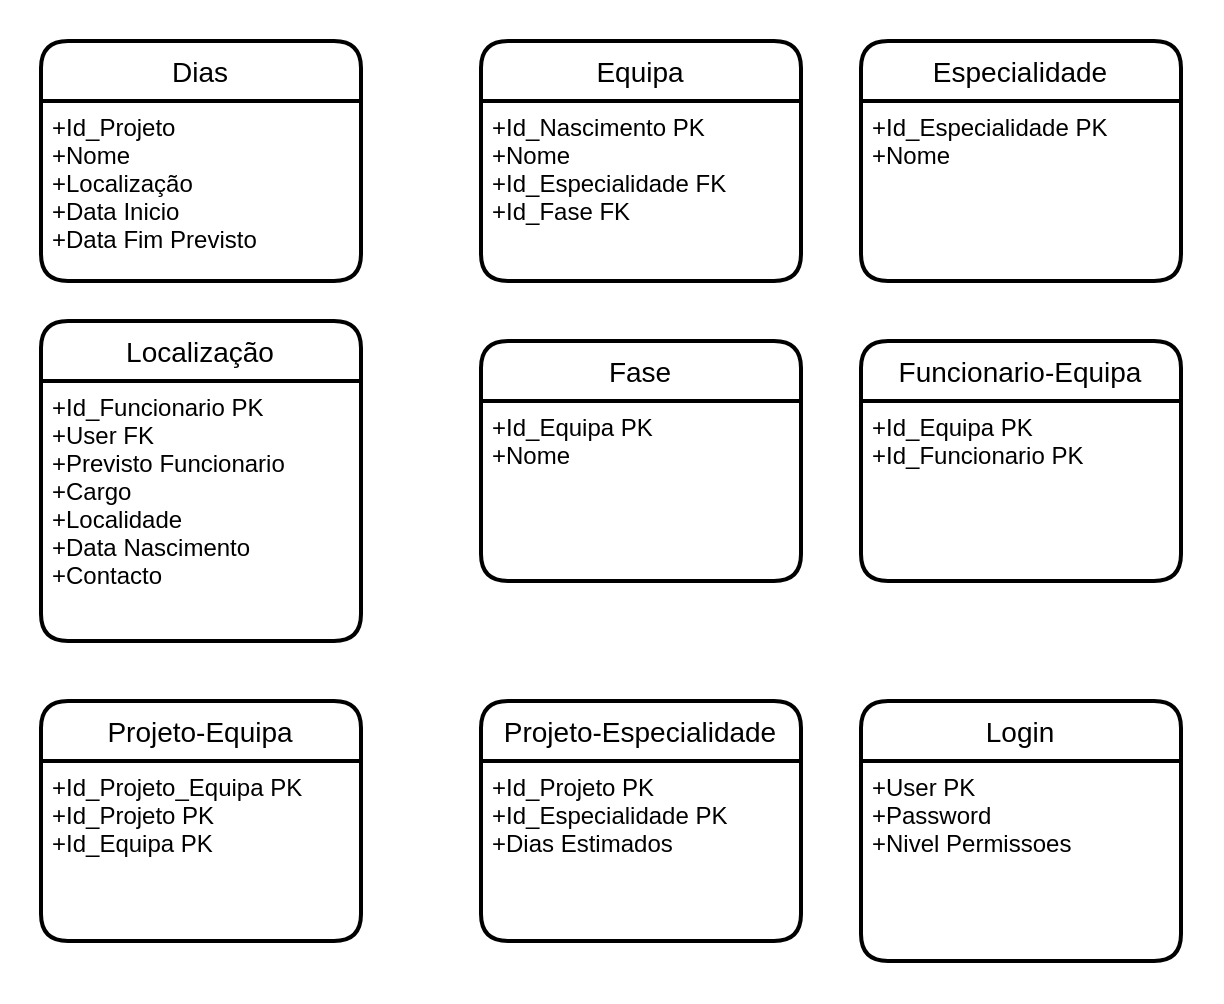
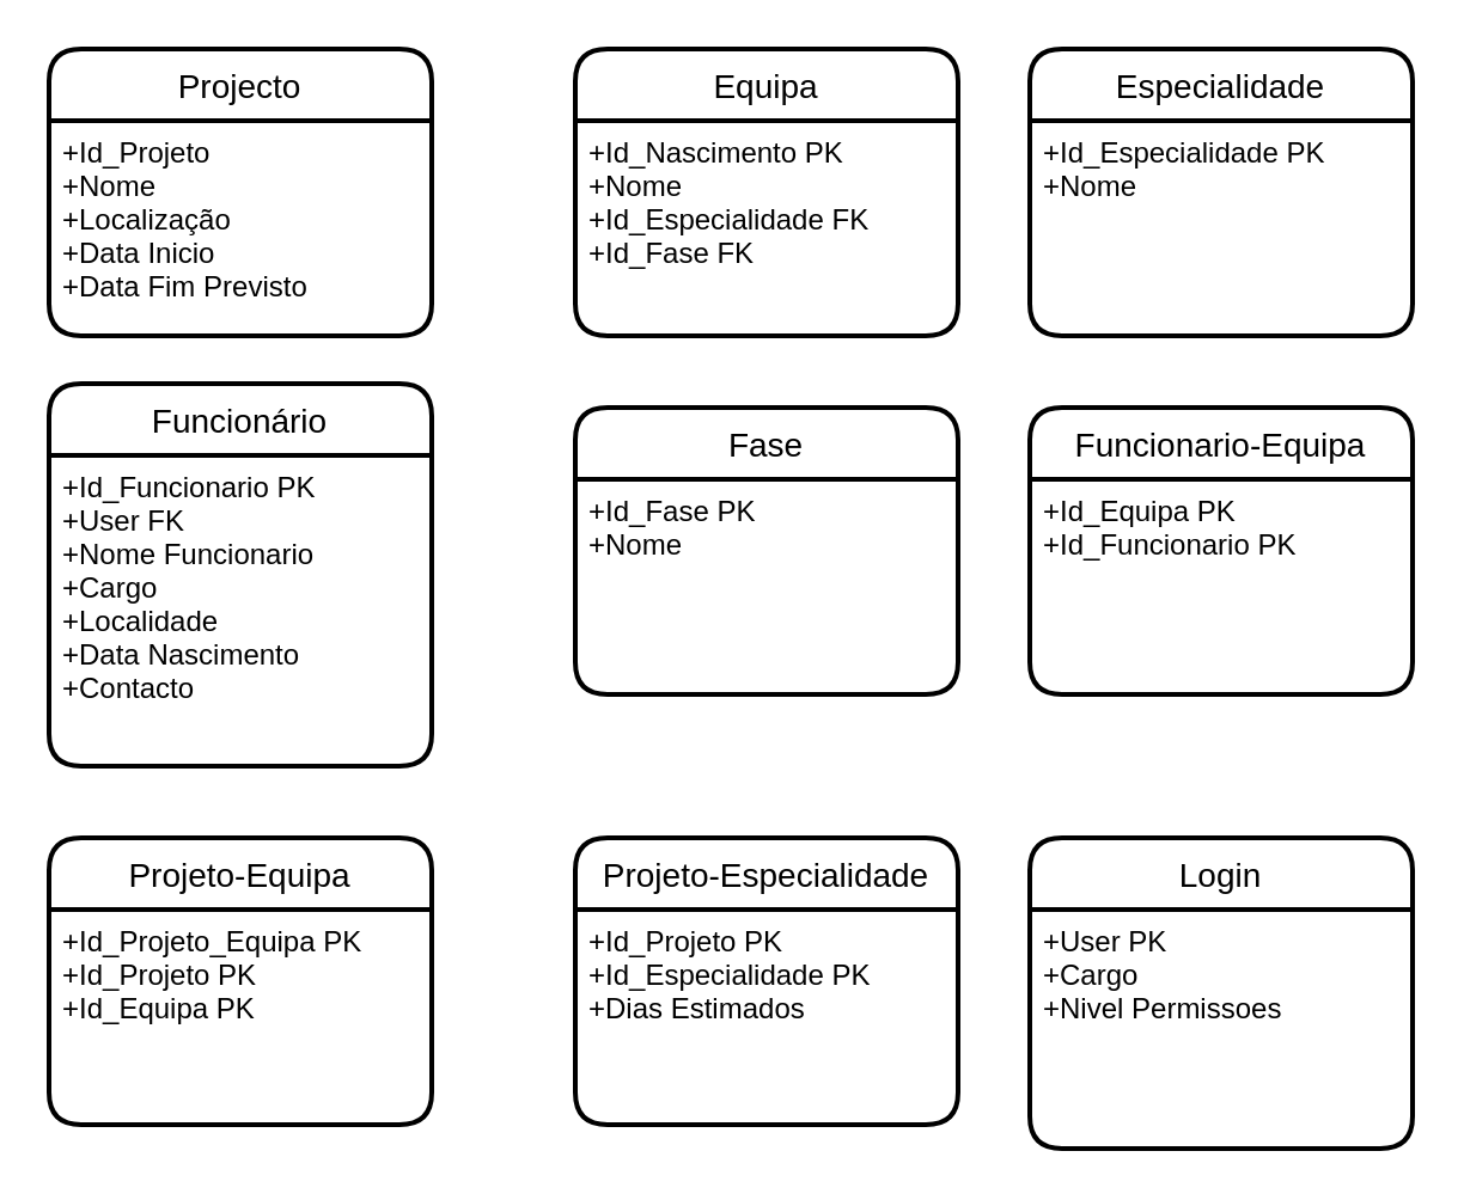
- <mxCell id="2" value="Dias" style="swimlane;childLayout=stackLayout;horizontal=1;startSize=30;horizontalStack=0;rounded=1;fontSize=14;fontStyle=0;strokeWidth=2;resizeParent=0;resizeLast=1;shadow=0;dashed=0;align=center;" parent="1" vertex="1"><mxGeometry x="20" y="20" width="160" height="120" as="geometry"><mxRectangle x="50" y="-160" width="80" height="30" as="alternateBounds" /></mxGeometry></mxCell>
+ <mxCell id="2" value="Projecto" style="swimlane;childLayout=stackLayout;horizontal=1;startSize=30;horizontalStack=0;rounded=1;fontSize=14;fontStyle=0;strokeWidth=2;resizeParent=0;resizeLast=1;shadow=0;dashed=0;align=center;" parent="1" vertex="1"><mxGeometry x="20" y="20" width="160" height="120" as="geometry"><mxRectangle x="50" y="-160" width="80" height="30" as="alternateBounds" /></mxGeometry></mxCell>
- <mxCell id="6" value="Localização" style="swimlane;childLayout=stackLayout;horizontal=1;startSize=30;horizontalStack=0;rounded=1;fontSize=14;fontStyle=0;strokeWidth=2;resizeParent=0;resizeLast=1;shadow=0;dashed=0;align=center;" parent="1" vertex="1"><mxGeometry x="20" y="160" width="160" height="160" as="geometry" /></mxCell>
+ <mxCell id="6" value="Funcionário" style="swimlane;childLayout=stackLayout;horizontal=1;startSize=30;horizontalStack=0;rounded=1;fontSize=14;fontStyle=0;strokeWidth=2;resizeParent=0;resizeLast=1;shadow=0;dashed=0;align=center;" parent="1" vertex="1"><mxGeometry x="20" y="160" width="160" height="160" as="geometry" /></mxCell>
- <mxCell id="7" value="+Id_Funcionario PK&#10;+User FK&#10;+Previsto Funcionario&#10;+Cargo&#10;+Localidade&#10;+Data Nascimento&#10;+Contacto" style="align=left;strokeColor=none;fillColor=none;spacingLeft=4;fontSize=12;verticalAlign=top;resizable=0;rotatable=0;part=1;" parent="6" vertex="1"><mxGeometry y="30" width="160" height="130" as="geometry" /></mxCell>
+ <mxCell id="7" value="+Id_Funcionario PK&#10;+User FK&#10;+Nome Funcionario&#10;+Cargo&#10;+Localidade&#10;+Data Nascimento&#10;+Contacto" style="align=left;strokeColor=none;fillColor=none;spacingLeft=4;fontSize=12;verticalAlign=top;resizable=0;rotatable=0;part=1;" parent="6" vertex="1"><mxGeometry y="30" width="160" height="130" as="geometry" /></mxCell>
- <mxCell id="9" value="+Id_Equipa PK&#10;+Nome&#10;" style="align=left;strokeColor=none;fillColor=none;spacingLeft=4;fontSize=12;verticalAlign=top;resizable=0;rotatable=0;part=1;" parent="8" vertex="1"><mxGeometry y="30" width="160" height="90" as="geometry" /></mxCell>
+ <mxCell id="9" value="+Id_Fase PK&#10;+Nome&#10;" style="align=left;strokeColor=none;fillColor=none;spacingLeft=4;fontSize=12;verticalAlign=top;resizable=0;rotatable=0;part=1;" parent="8" vertex="1"><mxGeometry y="30" width="160" height="90" as="geometry" /></mxCell>
- <mxCell id="19" value="+User PK&#10;+Password&#10;+Nivel Permissoes" style="align=left;strokeColor=none;fillColor=none;spacingLeft=4;fontSize=12;verticalAlign=top;resizable=0;rotatable=0;part=1;" vertex="1" parent="18"><mxGeometry y="30" width="160" height="100" as="geometry" /></mxCell>
+ <mxCell id="19" value="+User PK&#10;+Cargo&#10;+Nivel Permissoes" style="align=left;strokeColor=none;fillColor=none;spacingLeft=4;fontSize=12;verticalAlign=top;resizable=0;rotatable=0;part=1;" vertex="1" parent="18"><mxGeometry y="30" width="160" height="100" as="geometry" /></mxCell>
